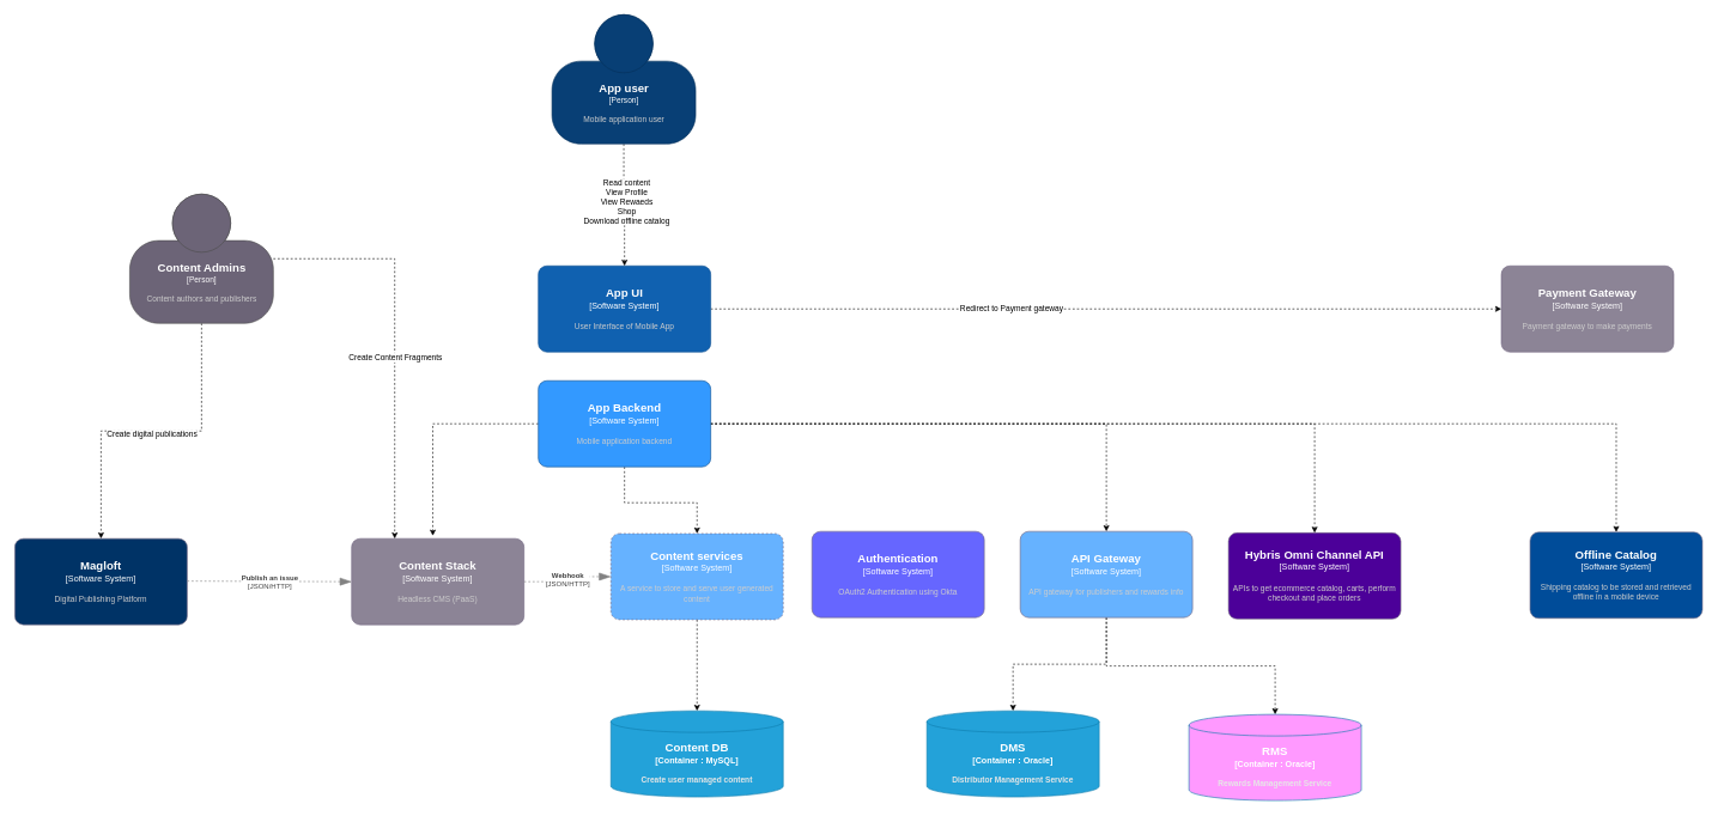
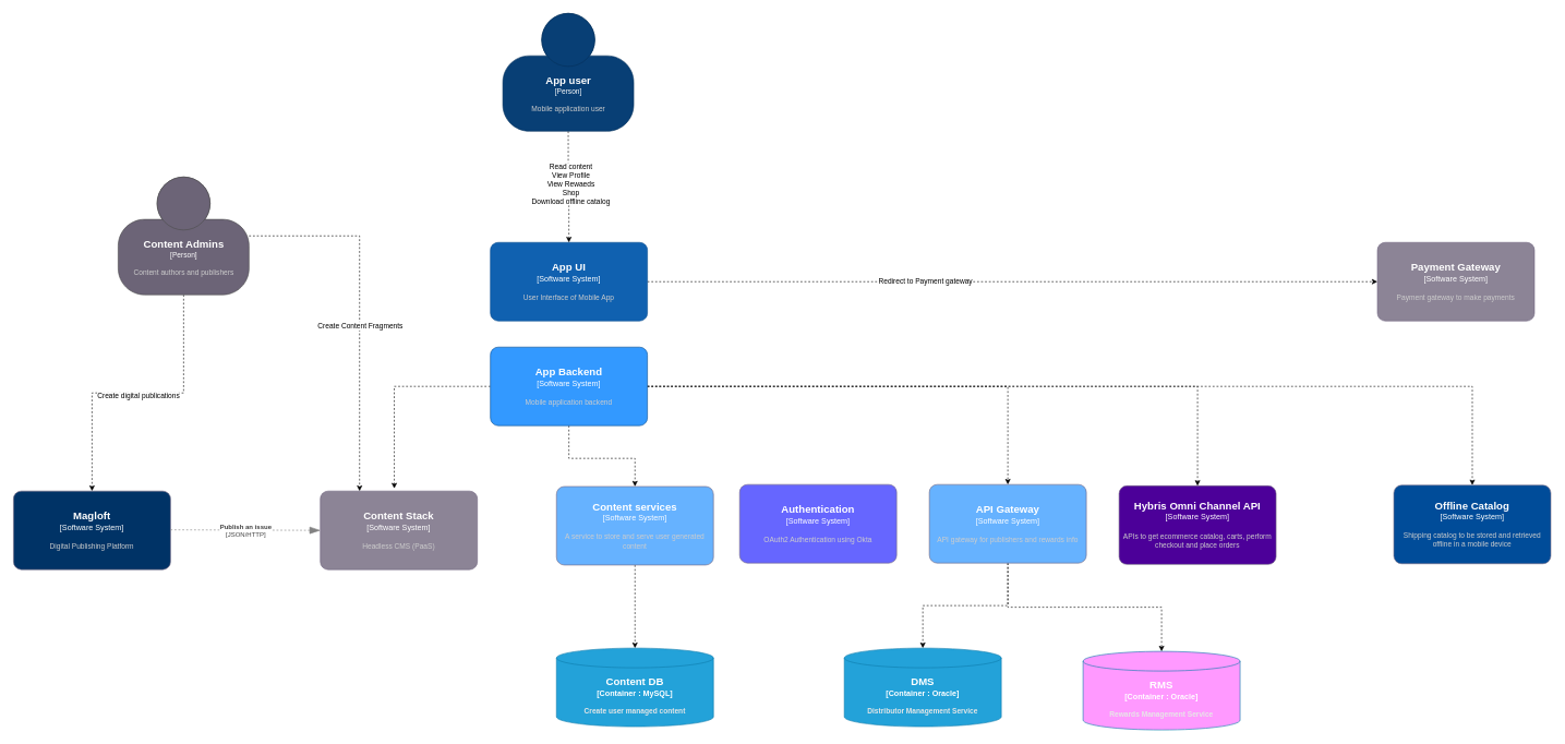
- <mxCell id="33" value="&lt;font style=&quot;font-size: 16px&quot;&gt;&lt;b&gt;Payment Gateway&lt;/b&gt;&lt;/font&gt;&lt;div&gt;[Software System]&lt;/div&gt;&lt;br&gt;&lt;div&gt;&lt;font style=&quot;font-size: 11px&quot;&gt;&lt;font color=&quot;#cccccc&quot;&gt;Payment gateway to make payments&lt;/font&gt;&lt;/div&gt;" style="rounded=1;whiteSpace=wrap;html=1;labelBackgroundColor=none;fillColor=#8C8496;fontColor=#ffffff;align=center;arcSize=10;strokeColor=#736782;metaEdit=1;resizable=0;points=[[0.25,0,0],[0.5,0,0],[0.75,0,0],[1,0.25,0],[1,0.5,0],[1,0.75,0],[0.75,1,0],[0.5,1,0],[0.25,1,0],[0,0.75,0],[0,0.5,0],[0,0.25,0]];" vertex="1" parent="1"><mxGeometry x="2090" y="370" width="240" height="120" as="geometry" /></mxCell>
+ <mxCell id="33" value="&lt;font style=&quot;font-size: 16px&quot;&gt;&lt;b&gt;Payment Gateway&lt;/b&gt;&lt;/font&gt;&lt;div&gt;[Software System]&lt;/div&gt;&lt;br&gt;&lt;div&gt;&lt;font style=&quot;font-size: 11px&quot;&gt;&lt;font color=&quot;#cccccc&quot;&gt;Payment gateway to make payments&lt;/font&gt;&lt;/div&gt;" style="rounded=1;whiteSpace=wrap;html=1;labelBackgroundColor=none;fillColor=#8C8496;fontColor=#ffffff;align=center;arcSize=10;strokeColor=#736782;metaEdit=1;resizable=0;points=[[0.25,0,0],[0.5,0,0],[0.75,0,0],[1,0.25,0],[1,0.5,0],[1,0.75,0],[0.75,1,0],[0.5,1,0],[0.25,1,0],[0,0.75,0],[0,0.5,0],[0,0.25,0]];" vertex="1" parent="1"><mxGeometry x="2105" y="370" width="240" height="120" as="geometry" /></mxCell>
- <mxCell id="29" value="&lt;font style=&quot;font-size: 16px&quot;&gt;&lt;b&gt;Content services&lt;/b&gt;&lt;/font&gt;&lt;div&gt;[Software System]&lt;/div&gt;&lt;br&gt;&lt;div&gt;&lt;font style=&quot;font-size: 11px&quot;&gt;&lt;font color=&quot;#cccccc&quot;&gt;A service to store and serve user generated content&lt;/font&gt;&lt;/div&gt;" style="rounded=1;whiteSpace=wrap;html=1;labelBackgroundColor=none;fillColor=#66B2FF;fontColor=#ffffff;align=center;arcSize=10;strokeColor=#736782;metaEdit=1;resizable=0;points=[[0.25,0,0],[0.5,0,0],[0.75,0,0],[1,0.25,0],[1,0.5,0],[1,0.75,0],[0.75,1,0],[0.5,1,0],[0.25,1,0],[0,0.75,0],[0,0.5,0],[0,0.25,0]];dashed=1;" parent="1" vertex="1"><mxGeometry x="850" y="743" width="240" height="120" as="geometry" /></mxCell>
+ <mxCell id="29" value="&lt;font style=&quot;font-size: 16px&quot;&gt;&lt;b&gt;Content services&lt;/b&gt;&lt;/font&gt;&lt;div&gt;[Software System]&lt;/div&gt;&lt;br&gt;&lt;div&gt;&lt;font style=&quot;font-size: 11px&quot;&gt;&lt;font color=&quot;#cccccc&quot;&gt;A service to store and serve user generated content&lt;/font&gt;&lt;/div&gt;" style="rounded=1;whiteSpace=wrap;html=1;labelBackgroundColor=none;fillColor=#66B2FF;fontColor=#ffffff;align=center;arcSize=10;strokeColor=#736782;metaEdit=1;resizable=0;points=[[0.25,0,0],[0.5,0,0],[0.75,0,0],[1,0.25,0],[1,0.5,0],[1,0.75,0],[0.75,1,0],[0.5,1,0],[0.25,1,0],[0,0.75,0],[0,0.5,0],[0,0.25,0]];" parent="1" vertex="1"><mxGeometry x="850" y="743" width="240" height="120" as="geometry" /></mxCell>
- <mxCell id="30" value="&lt;div style=&quot;text-align: left&quot;&gt;&lt;div style=&quot;text-align: center&quot;&gt;&lt;b&gt;Webhook&lt;/b&gt;&lt;/div&gt;&lt;div style=&quot;text-align: center&quot;&gt;[JSON/HTTP]&lt;/div&gt;&lt;/div&gt;" style="endArrow=blockThin;html=1;fontSize=10;fontColor=#404040;strokeWidth=1;endFill=1;strokeColor=#828282;elbow=vertical;metaEdit=1;endSize=14;startSize=14;jumpStyle=arc;jumpSize=16;rounded=0;edgeStyle=orthogonalEdgeStyle;dashed=1;exitX=1;exitY=0.5;exitDx=0;exitDy=0;exitPerimeter=0;entryX=0;entryY=0.5;entryDx=0;entryDy=0;entryPerimeter=0;" parent="1" source="11" target="29" edge="1"><mxGeometry width="240" relative="1" as="geometry"><mxPoint x="700" y="930" as="sourcePoint" /><mxPoint x="810" y="810" as="targetPoint" /></mxGeometry></mxCell>
